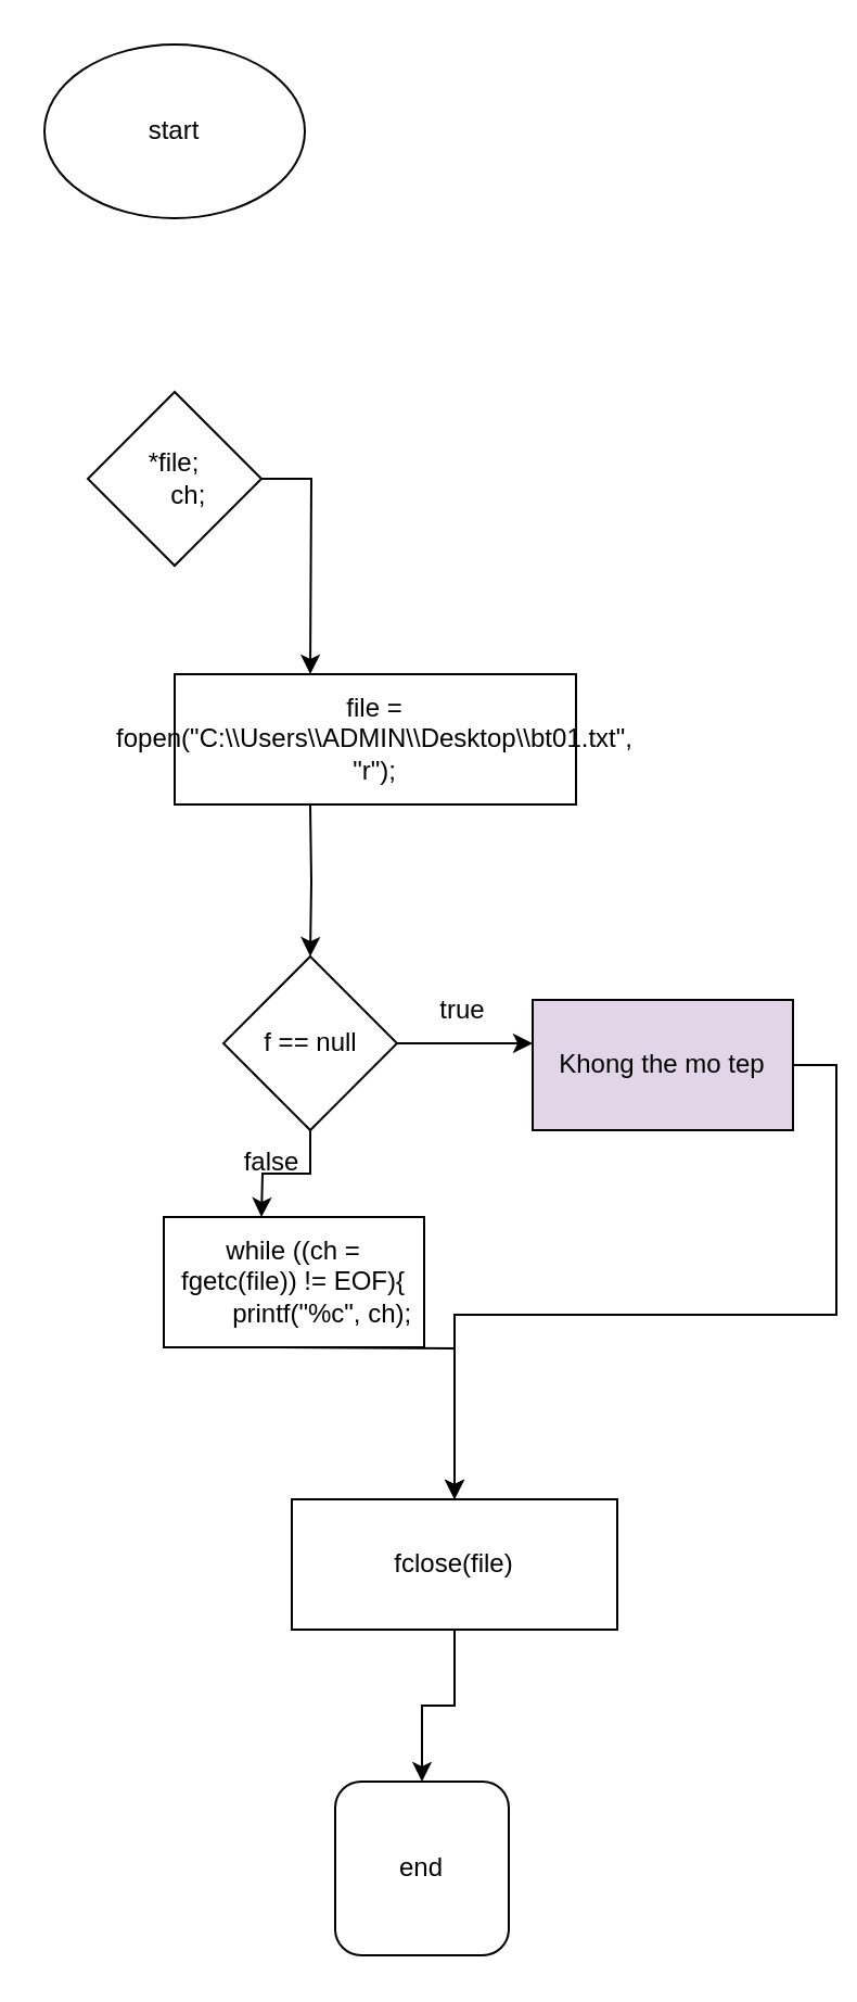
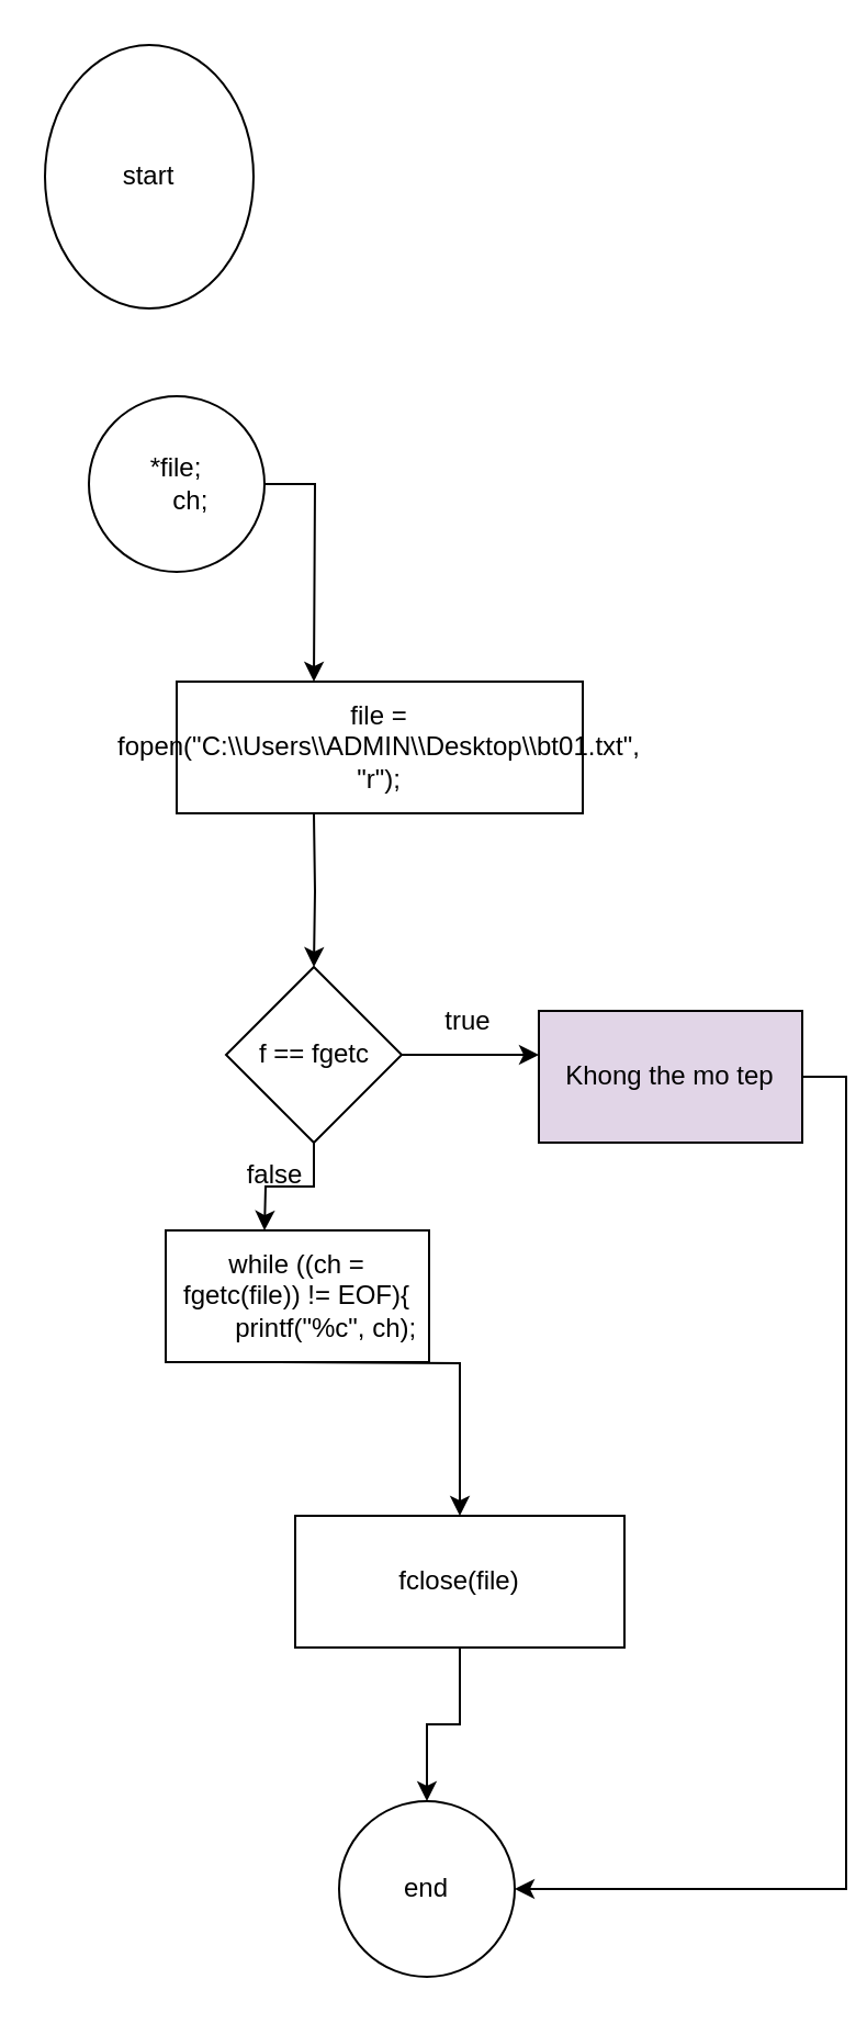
- <mxCell id="2" value="start" style="ellipse;whiteSpace=wrap;html=1;" parent="1" vertex="1"><mxGeometry x="20" y="20" width="120" height="80" as="geometry" /></mxCell>
+ <mxCell id="2" value="start" style="ellipse;whiteSpace=wrap;html=1;" parent="1" vertex="1"><mxGeometry x="20" y="20" width="95" height="120" as="geometry" /></mxCell>
- <mxCell id="4" value="&lt;div&gt;*file;&lt;/div&gt;&lt;div&gt;&amp;nbsp; &amp;nbsp; ch;&lt;/div&gt;" style="rhombus;whiteSpace=wrap;html=1;" parent="1" vertex="1"><mxGeometry x="40" y="180" width="80" height="80" as="geometry" /></mxCell>
+ <mxCell id="4" value="&lt;div&gt;*file;&lt;/div&gt;&lt;div&gt;&amp;nbsp; &amp;nbsp; ch;&lt;/div&gt;" style="ellipse;whiteSpace=wrap;html=1;" parent="1" vertex="1"><mxGeometry x="40" y="180" width="80" height="80" as="geometry" /></mxCell>
- <mxCell id="8" value="f == null" style="rhombus;whiteSpace=wrap;html=1;rounded=0;" parent="1" vertex="1"><mxGeometry x="102.5" y="440" width="80" height="80" as="geometry" /></mxCell>
+ <mxCell id="8" value="f == fgetc" style="rhombus;whiteSpace=wrap;html=1;rounded=0;" parent="1" vertex="1"><mxGeometry x="102.5" y="440" width="80" height="80" as="geometry" /></mxCell>
- <mxCell id="16" style="edgeStyle=orthogonalEdgeStyle;rounded=0;orthogonalLoop=1;jettySize=auto;html=1;exitX=1;exitY=0.5;exitDx=0;exitDy=0;" edge="1" parent="1" source="17" target="13"><mxGeometry relative="1" as="geometry" /></mxCell>
+ <mxCell id="16" style="edgeStyle=orthogonalEdgeStyle;rounded=0;orthogonalLoop=1;jettySize=auto;html=1;exitX=1;exitY=0.5;exitDx=0;exitDy=0;entryX=1;entryY=0.5;entryDx=0;entryDy=0;" edge="1" parent="1" source="17" target="14"><mxGeometry relative="1" as="geometry" /></mxCell>
- <mxCell id="14" value="end" style="whiteSpace=wrap;html=1;rounded=1;" parent="1" vertex="1"><mxGeometry x="154" y="820" width="80" height="80" as="geometry" /></mxCell>
+ <mxCell id="14" value="end" style="ellipse;whiteSpace=wrap;html=1;rounded=0;" parent="1" vertex="1"><mxGeometry x="154" y="820" width="80" height="80" as="geometry" /></mxCell>
